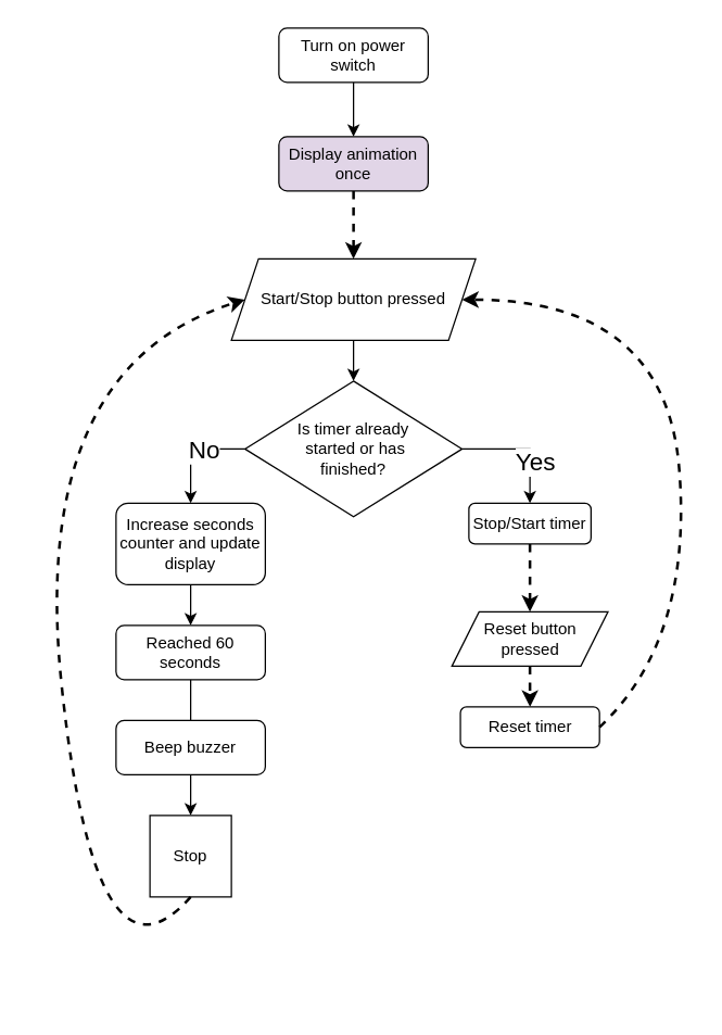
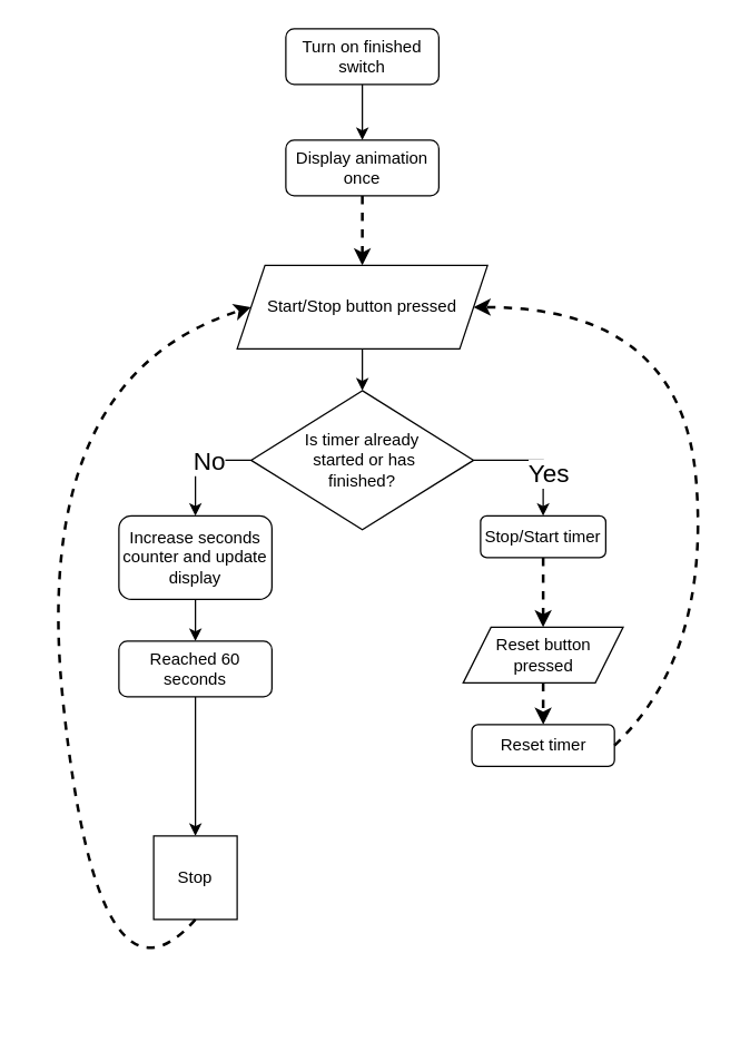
- <mxCell id="3" value="Turn on power switch" style="rounded=1;whiteSpace=wrap;html=1;" vertex="1" parent="1"><mxGeometry x="205" y="20" width="110" height="40" as="geometry" /></mxCell>
+ <mxCell id="3" value="Turn on finished switch" style="rounded=1;whiteSpace=wrap;html=1;" vertex="1" parent="1"><mxGeometry x="205" y="20" width="110" height="40" as="geometry" /></mxCell>
- <mxCell id="5" value="Display animation once" style="rounded=1;whiteSpace=wrap;html=1;fillColor=#e1d5e7;" vertex="1" parent="1"><mxGeometry x="205" y="100" width="110" height="40" as="geometry" /></mxCell>
+ <mxCell id="5" value="Display animation once" style="rounded=1;whiteSpace=wrap;html=1;" vertex="1" parent="1"><mxGeometry x="205" y="100" width="110" height="40" as="geometry" /></mxCell>
- <mxCell id="16" value="Beep buzzer" style="rounded=1;whiteSpace=wrap;html=1;align=center;" vertex="1" parent="1"><mxGeometry x="85" y="530" width="110" height="40" as="geometry" /></mxCell>
